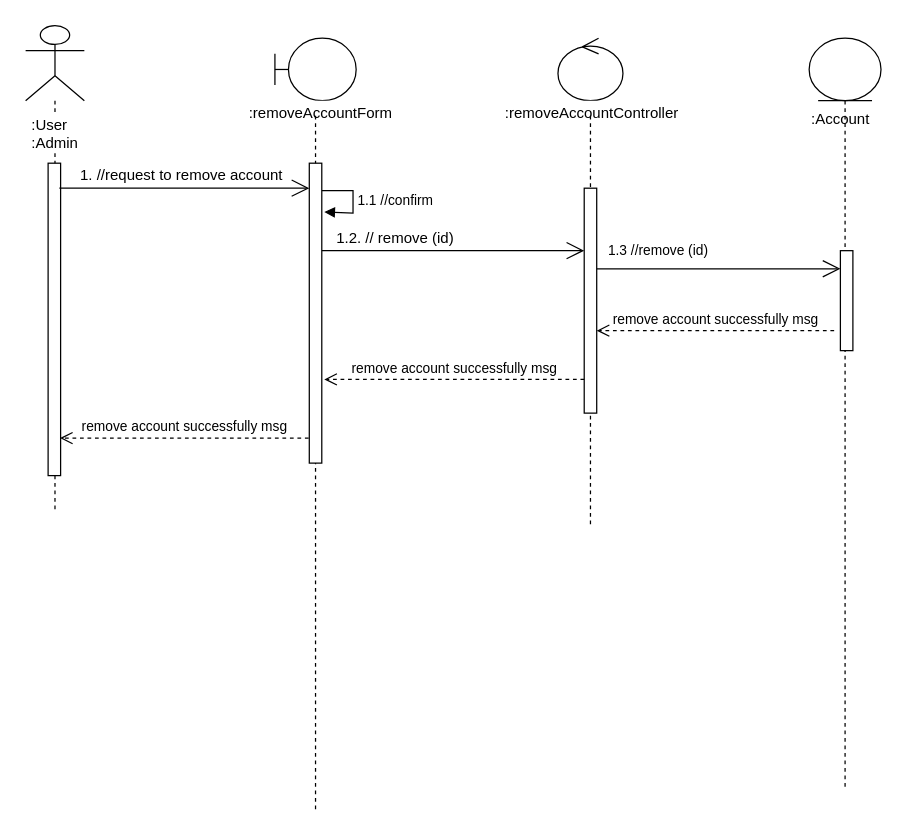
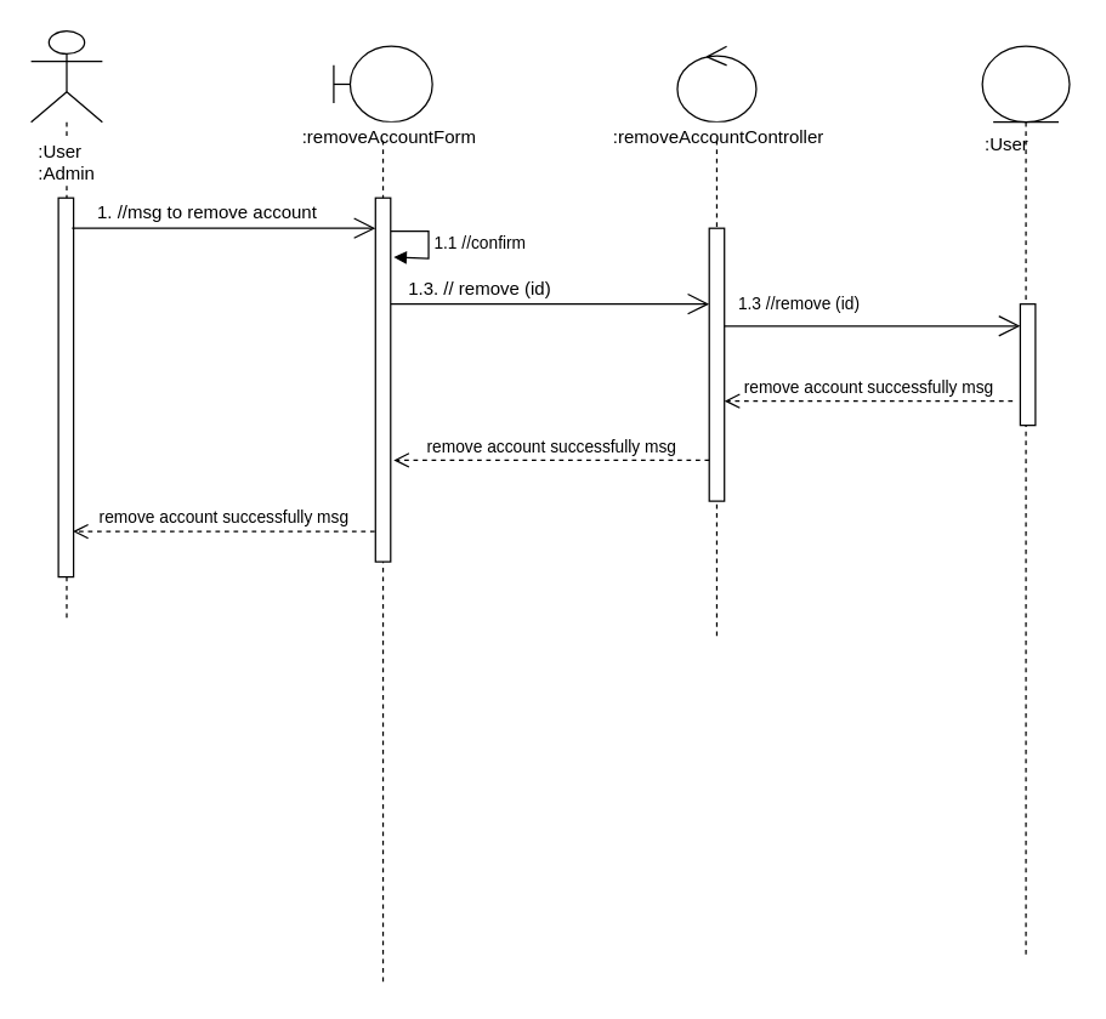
- <mxCell id="3" value=":Account" style="text;html=1;resizable=0;points=[];autosize=1;align=left;verticalAlign=top;spacingTop=-4;" parent="2" vertex="1"><mxGeometry y="55" width="60" height="20" as="geometry" /></mxCell>
+ <mxCell id="3" value=":User" style="text;html=1;resizable=0;points=[];autosize=1;align=left;verticalAlign=top;spacingTop=-4;" parent="2" vertex="1"><mxGeometry y="55" width="60" height="20" as="geometry" /></mxCell>
- <mxCell id="16" value="1. //request to remove account" style="text;html=1;resizable=0;points=[];autosize=1;align=left;verticalAlign=top;spacingTop=-4;" parent="1" vertex="1"><mxGeometry x="62" y="130" width="180" height="10" as="geometry" /></mxCell>
+ <mxCell id="16" value="1. //msg to remove account" style="text;html=1;resizable=0;points=[];autosize=1;align=left;verticalAlign=top;spacingTop=-4;" parent="1" vertex="1"><mxGeometry x="62" y="130" width="180" height="10" as="geometry" /></mxCell>
- <mxCell id="17" value="1.2. // remove (id)" style="text;html=1;resizable=0;points=[];autosize=1;align=left;verticalAlign=top;spacingTop=-4;" parent="1" vertex="1"><mxGeometry x="267" y="180" width="110" height="10" as="geometry" /></mxCell>
+ <mxCell id="17" value="1.3. // remove (id)" style="text;html=1;resizable=0;points=[];autosize=1;align=left;verticalAlign=top;spacingTop=-4;" parent="1" vertex="1"><mxGeometry x="267" y="180" width="110" height="10" as="geometry" /></mxCell>
